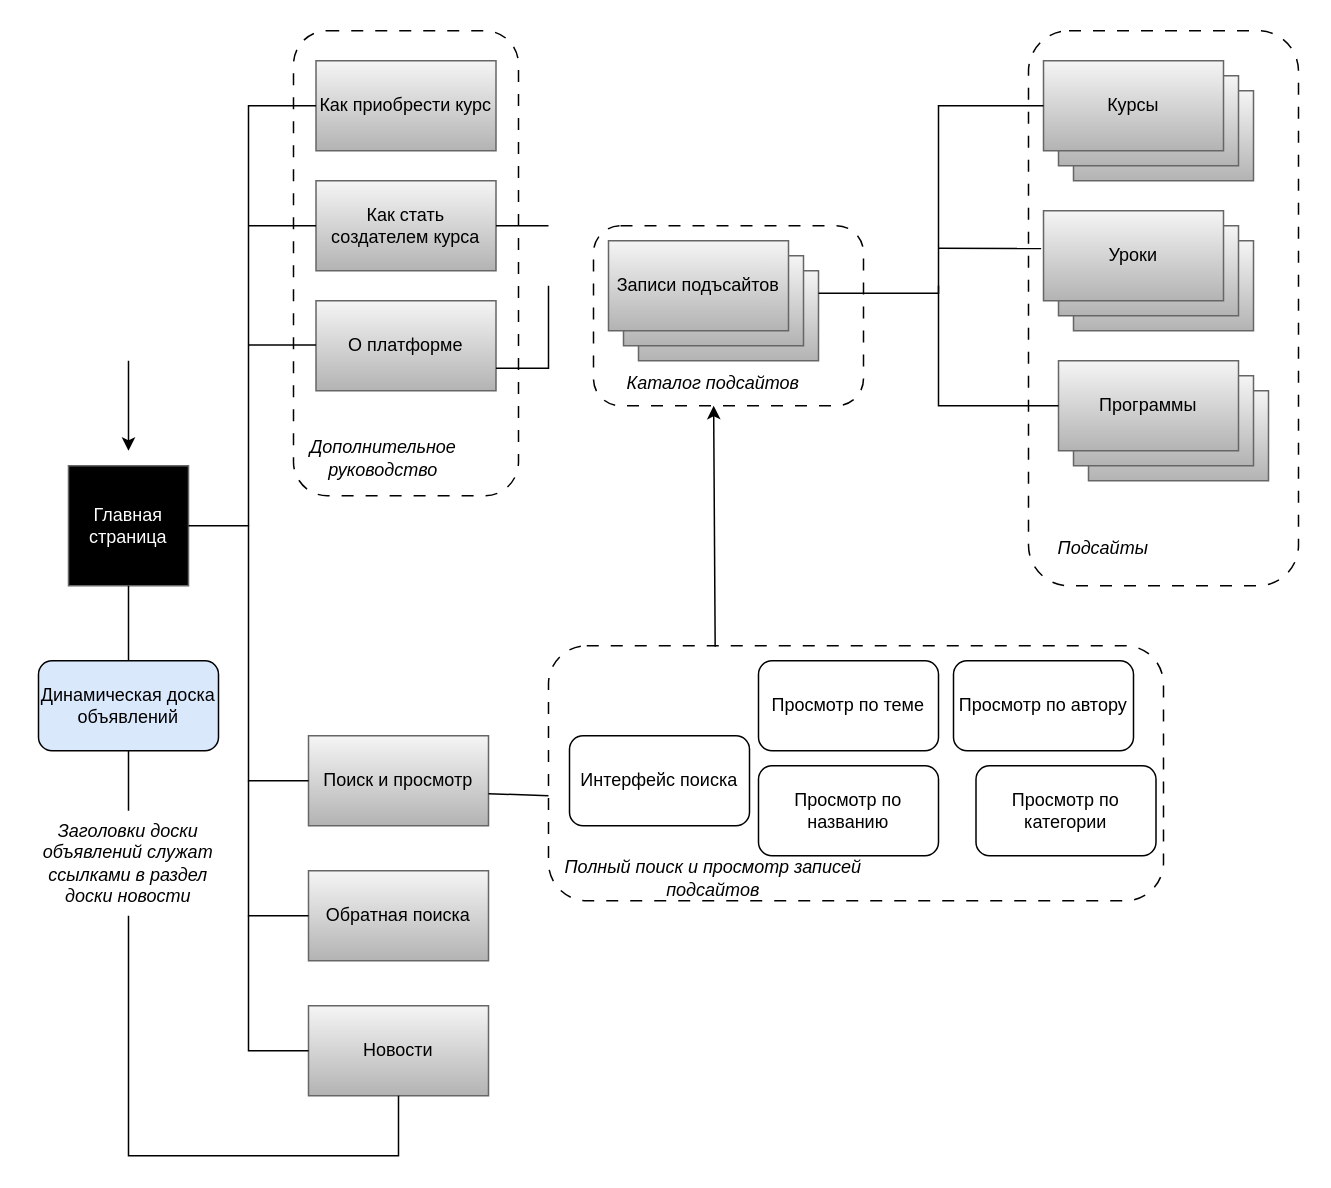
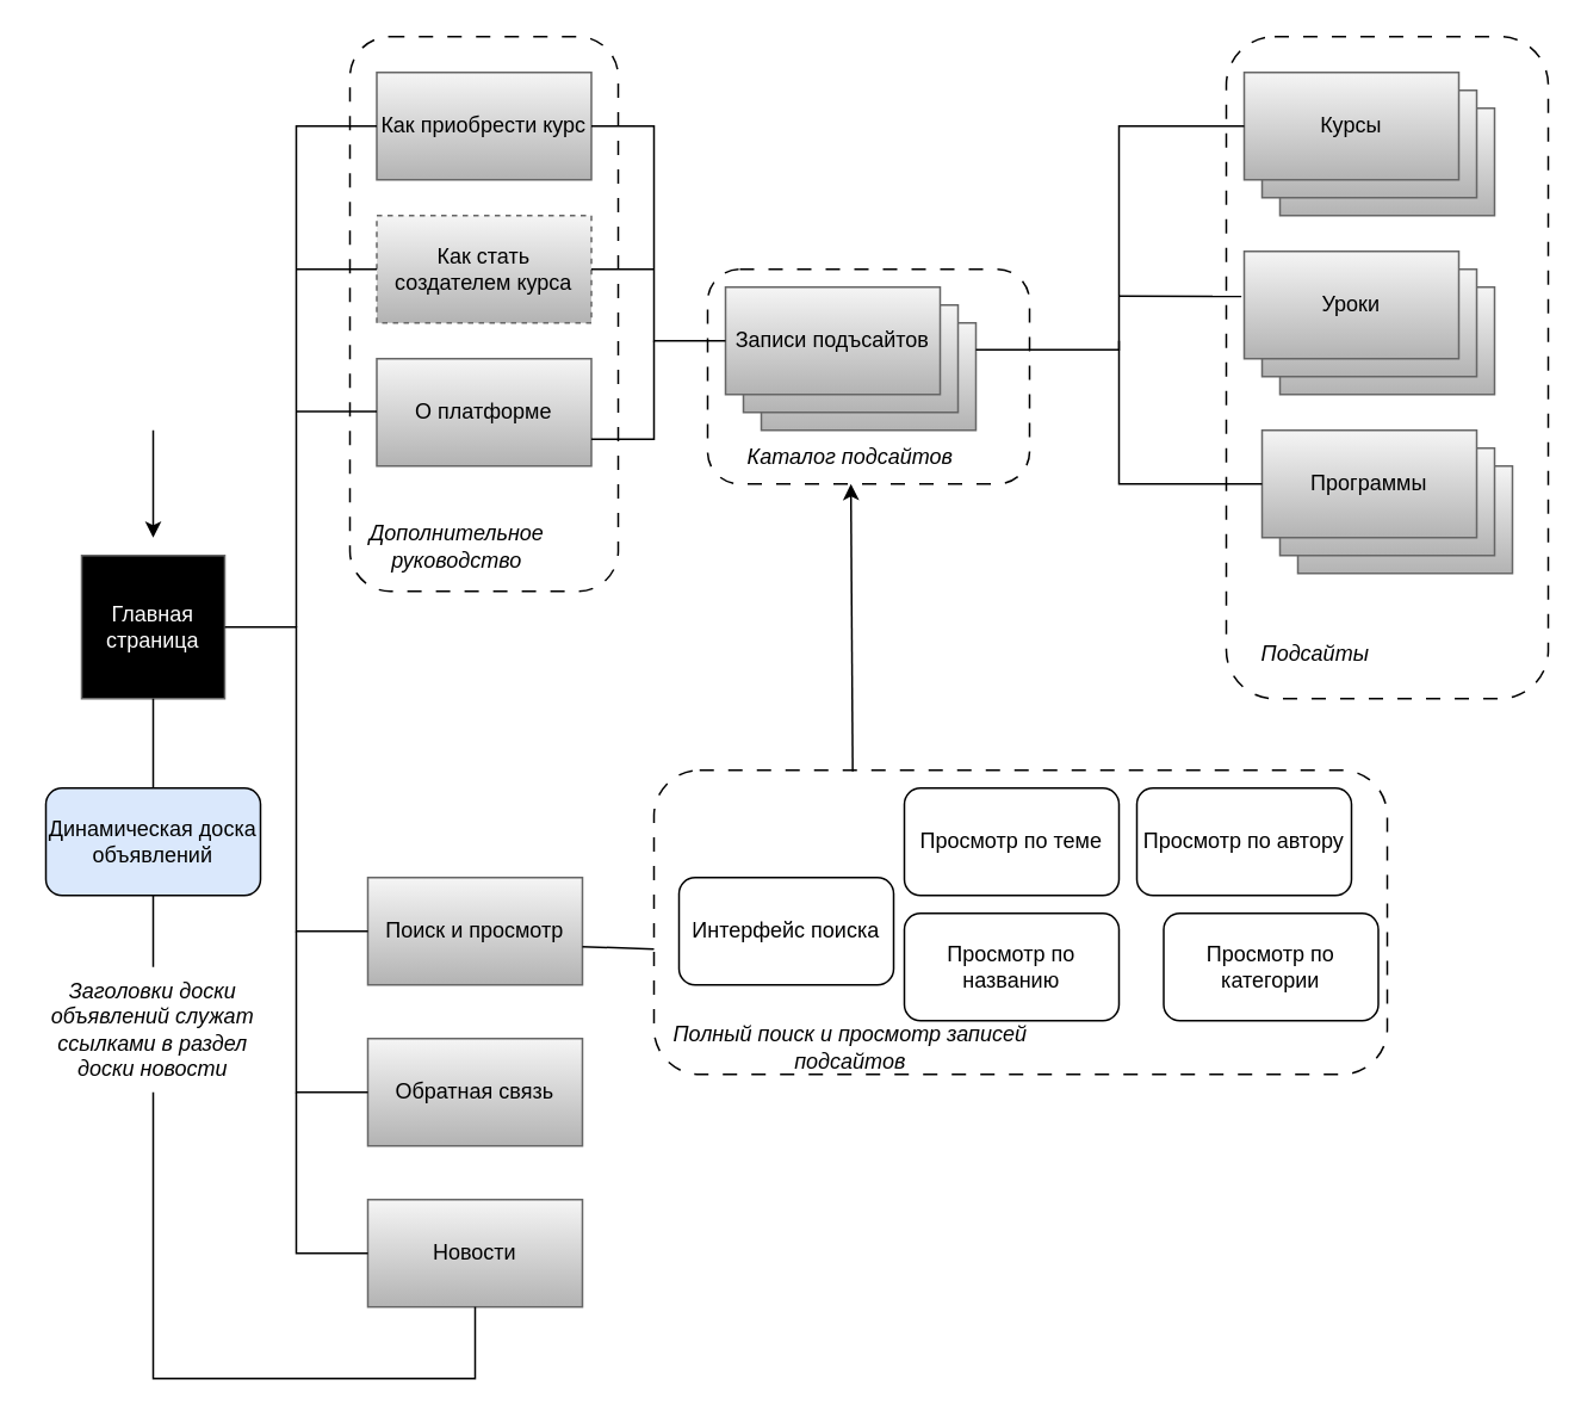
+ <mxCell id="36" value="" style="endArrow=none;html=1;rounded=0;entryX=1;entryY=0.5;entryDx=0;entryDy=0;exitX=0;exitY=0.5;exitDx=0;exitDy=0;" edge="1" parent="1" source="29" target="8"><mxGeometry width="50" height="50" relative="1" as="geometry"><mxPoint x="395" y="230" as="sourcePoint" /><mxPoint x="445" y="180" as="targetPoint" /><Array as="points"><mxPoint x="365" y="190" /><mxPoint x="365" y="70" /></Array></mxGeometry></mxCell>
- <mxCell id="9" value="Как стать создателем курса" style="rounded=0;whiteSpace=wrap;html=1;fillColor=#f5f5f5;gradientColor=#b3b3b3;strokeColor=#666666;" vertex="1" parent="1"><mxGeometry x="210" y="120" width="120" height="60" as="geometry" /></mxCell>
+ <mxCell id="9" value="Как стать создателем курса" style="rounded=0;whiteSpace=wrap;html=1;fillColor=#f5f5f5;gradientColor=#b3b3b3;strokeColor=#666666;dashed=1;" vertex="1" parent="1"><mxGeometry x="210" y="120" width="120" height="60" as="geometry" /></mxCell>
- <mxCell id="14" value="Обратная поиска" style="rounded=0;whiteSpace=wrap;html=1;fillColor=#f5f5f5;gradientColor=#b3b3b3;strokeColor=#666666;" vertex="1" parent="1"><mxGeometry x="205" y="580" width="120" height="60" as="geometry" /></mxCell>
+ <mxCell id="14" value="Обратная связь" style="rounded=0;whiteSpace=wrap;html=1;fillColor=#f5f5f5;gradientColor=#b3b3b3;strokeColor=#666666;" vertex="1" parent="1"><mxGeometry x="205" y="580" width="120" height="60" as="geometry" /></mxCell>
